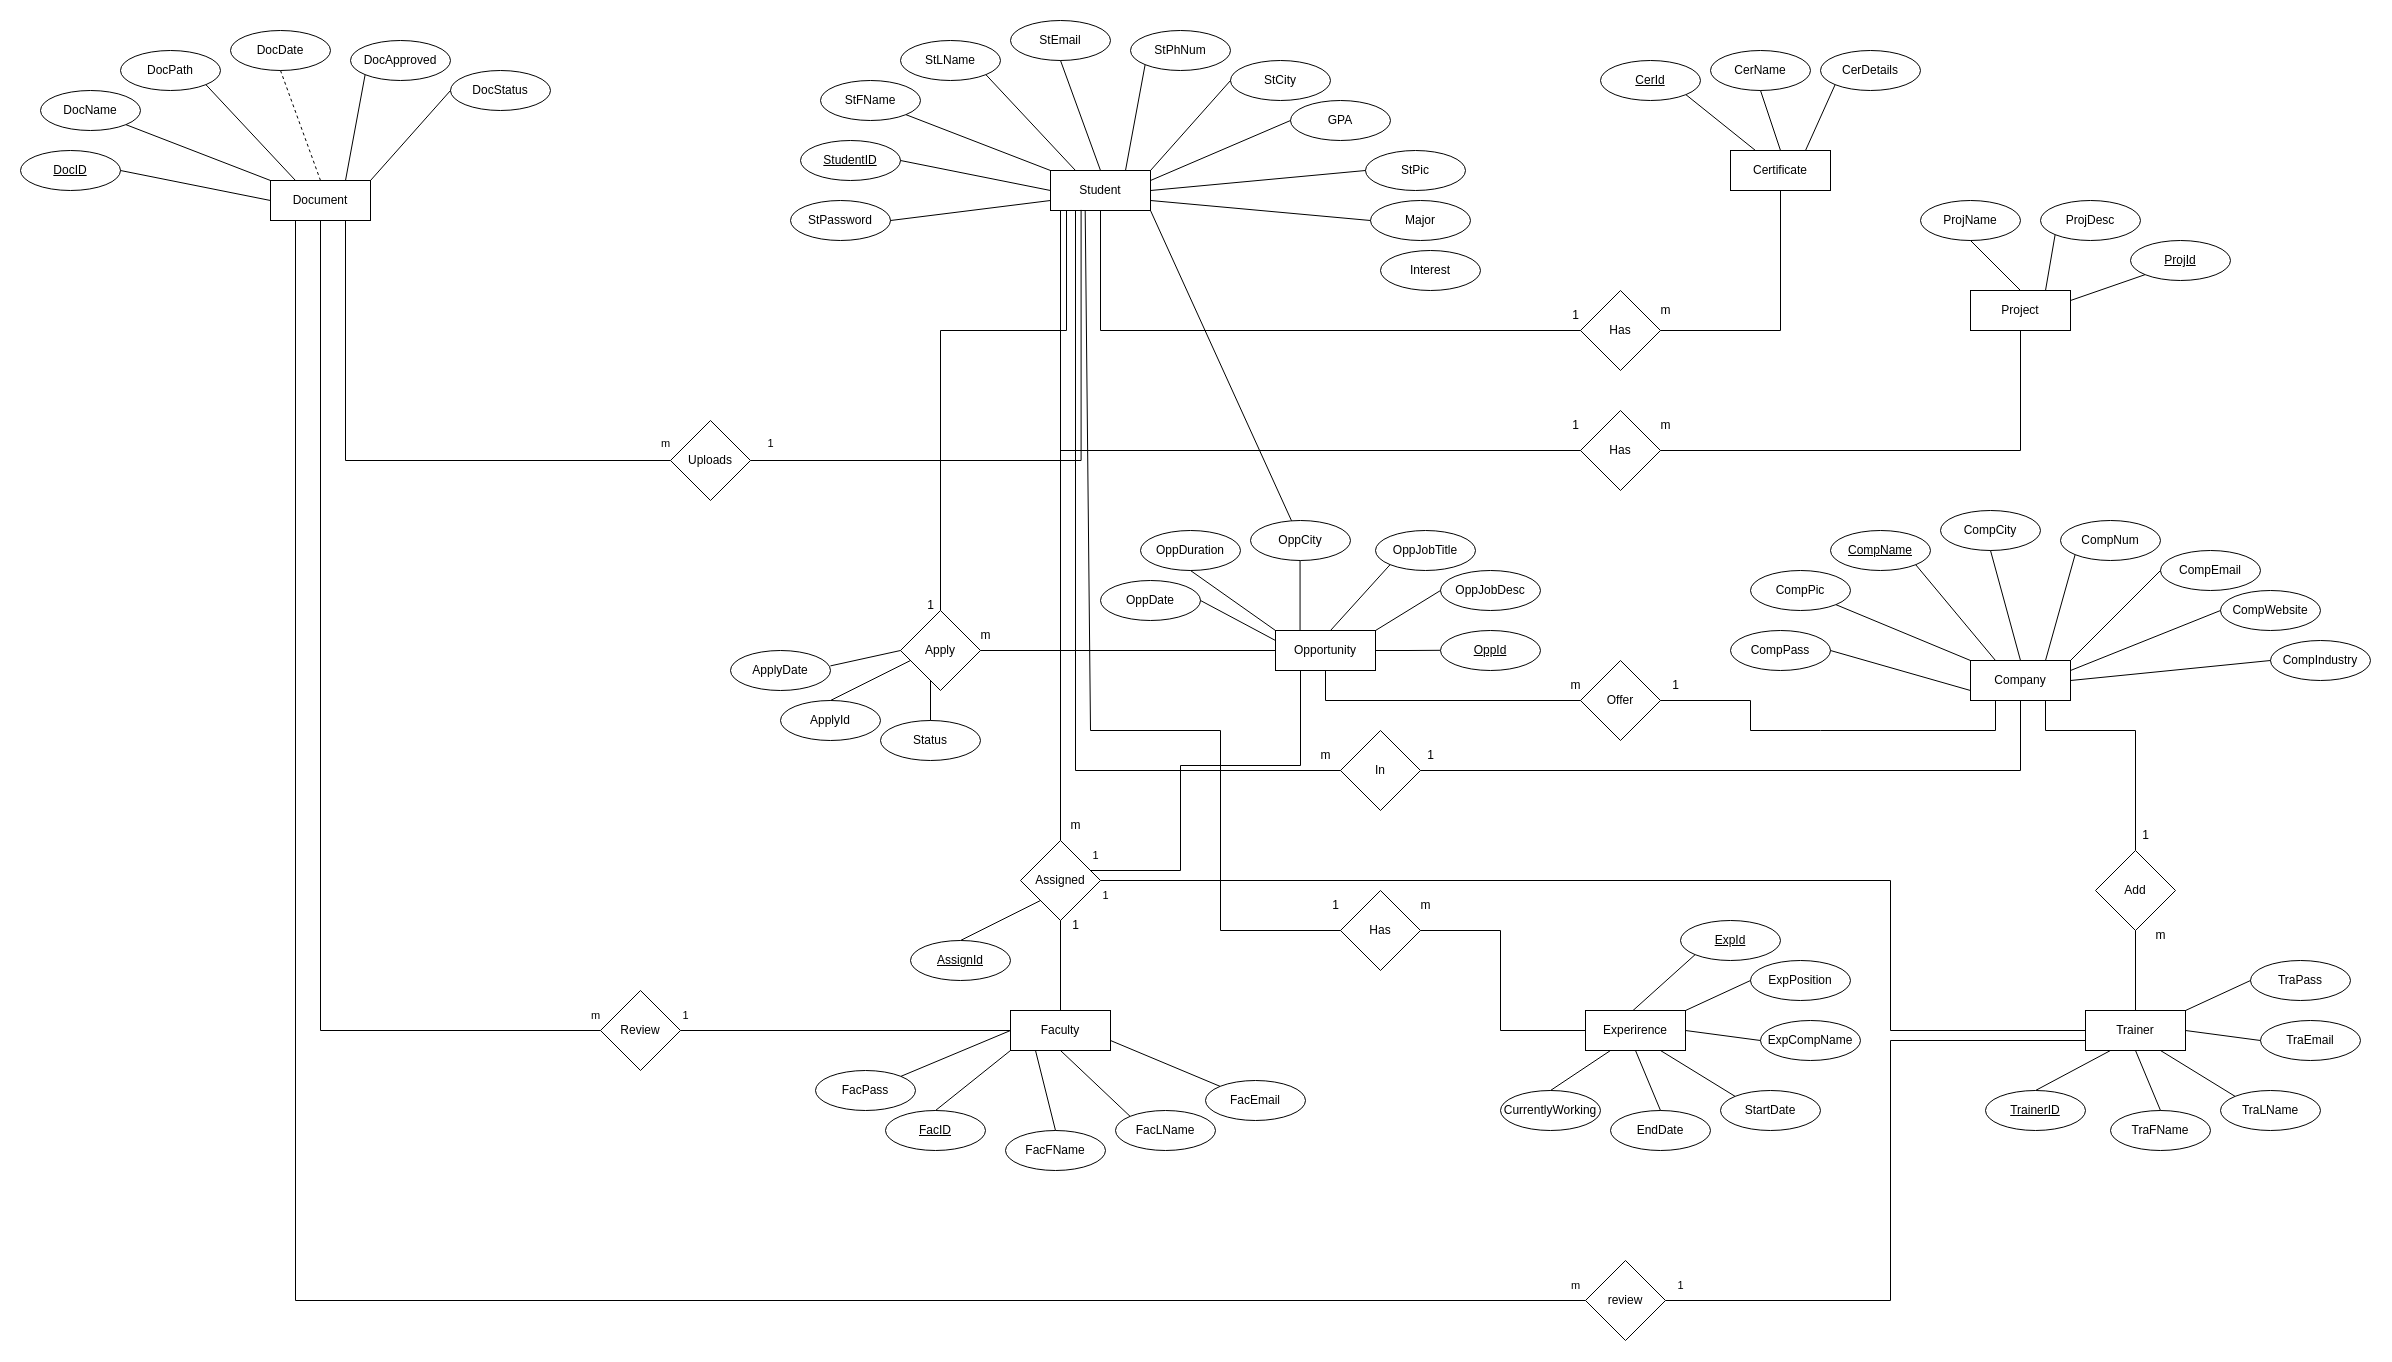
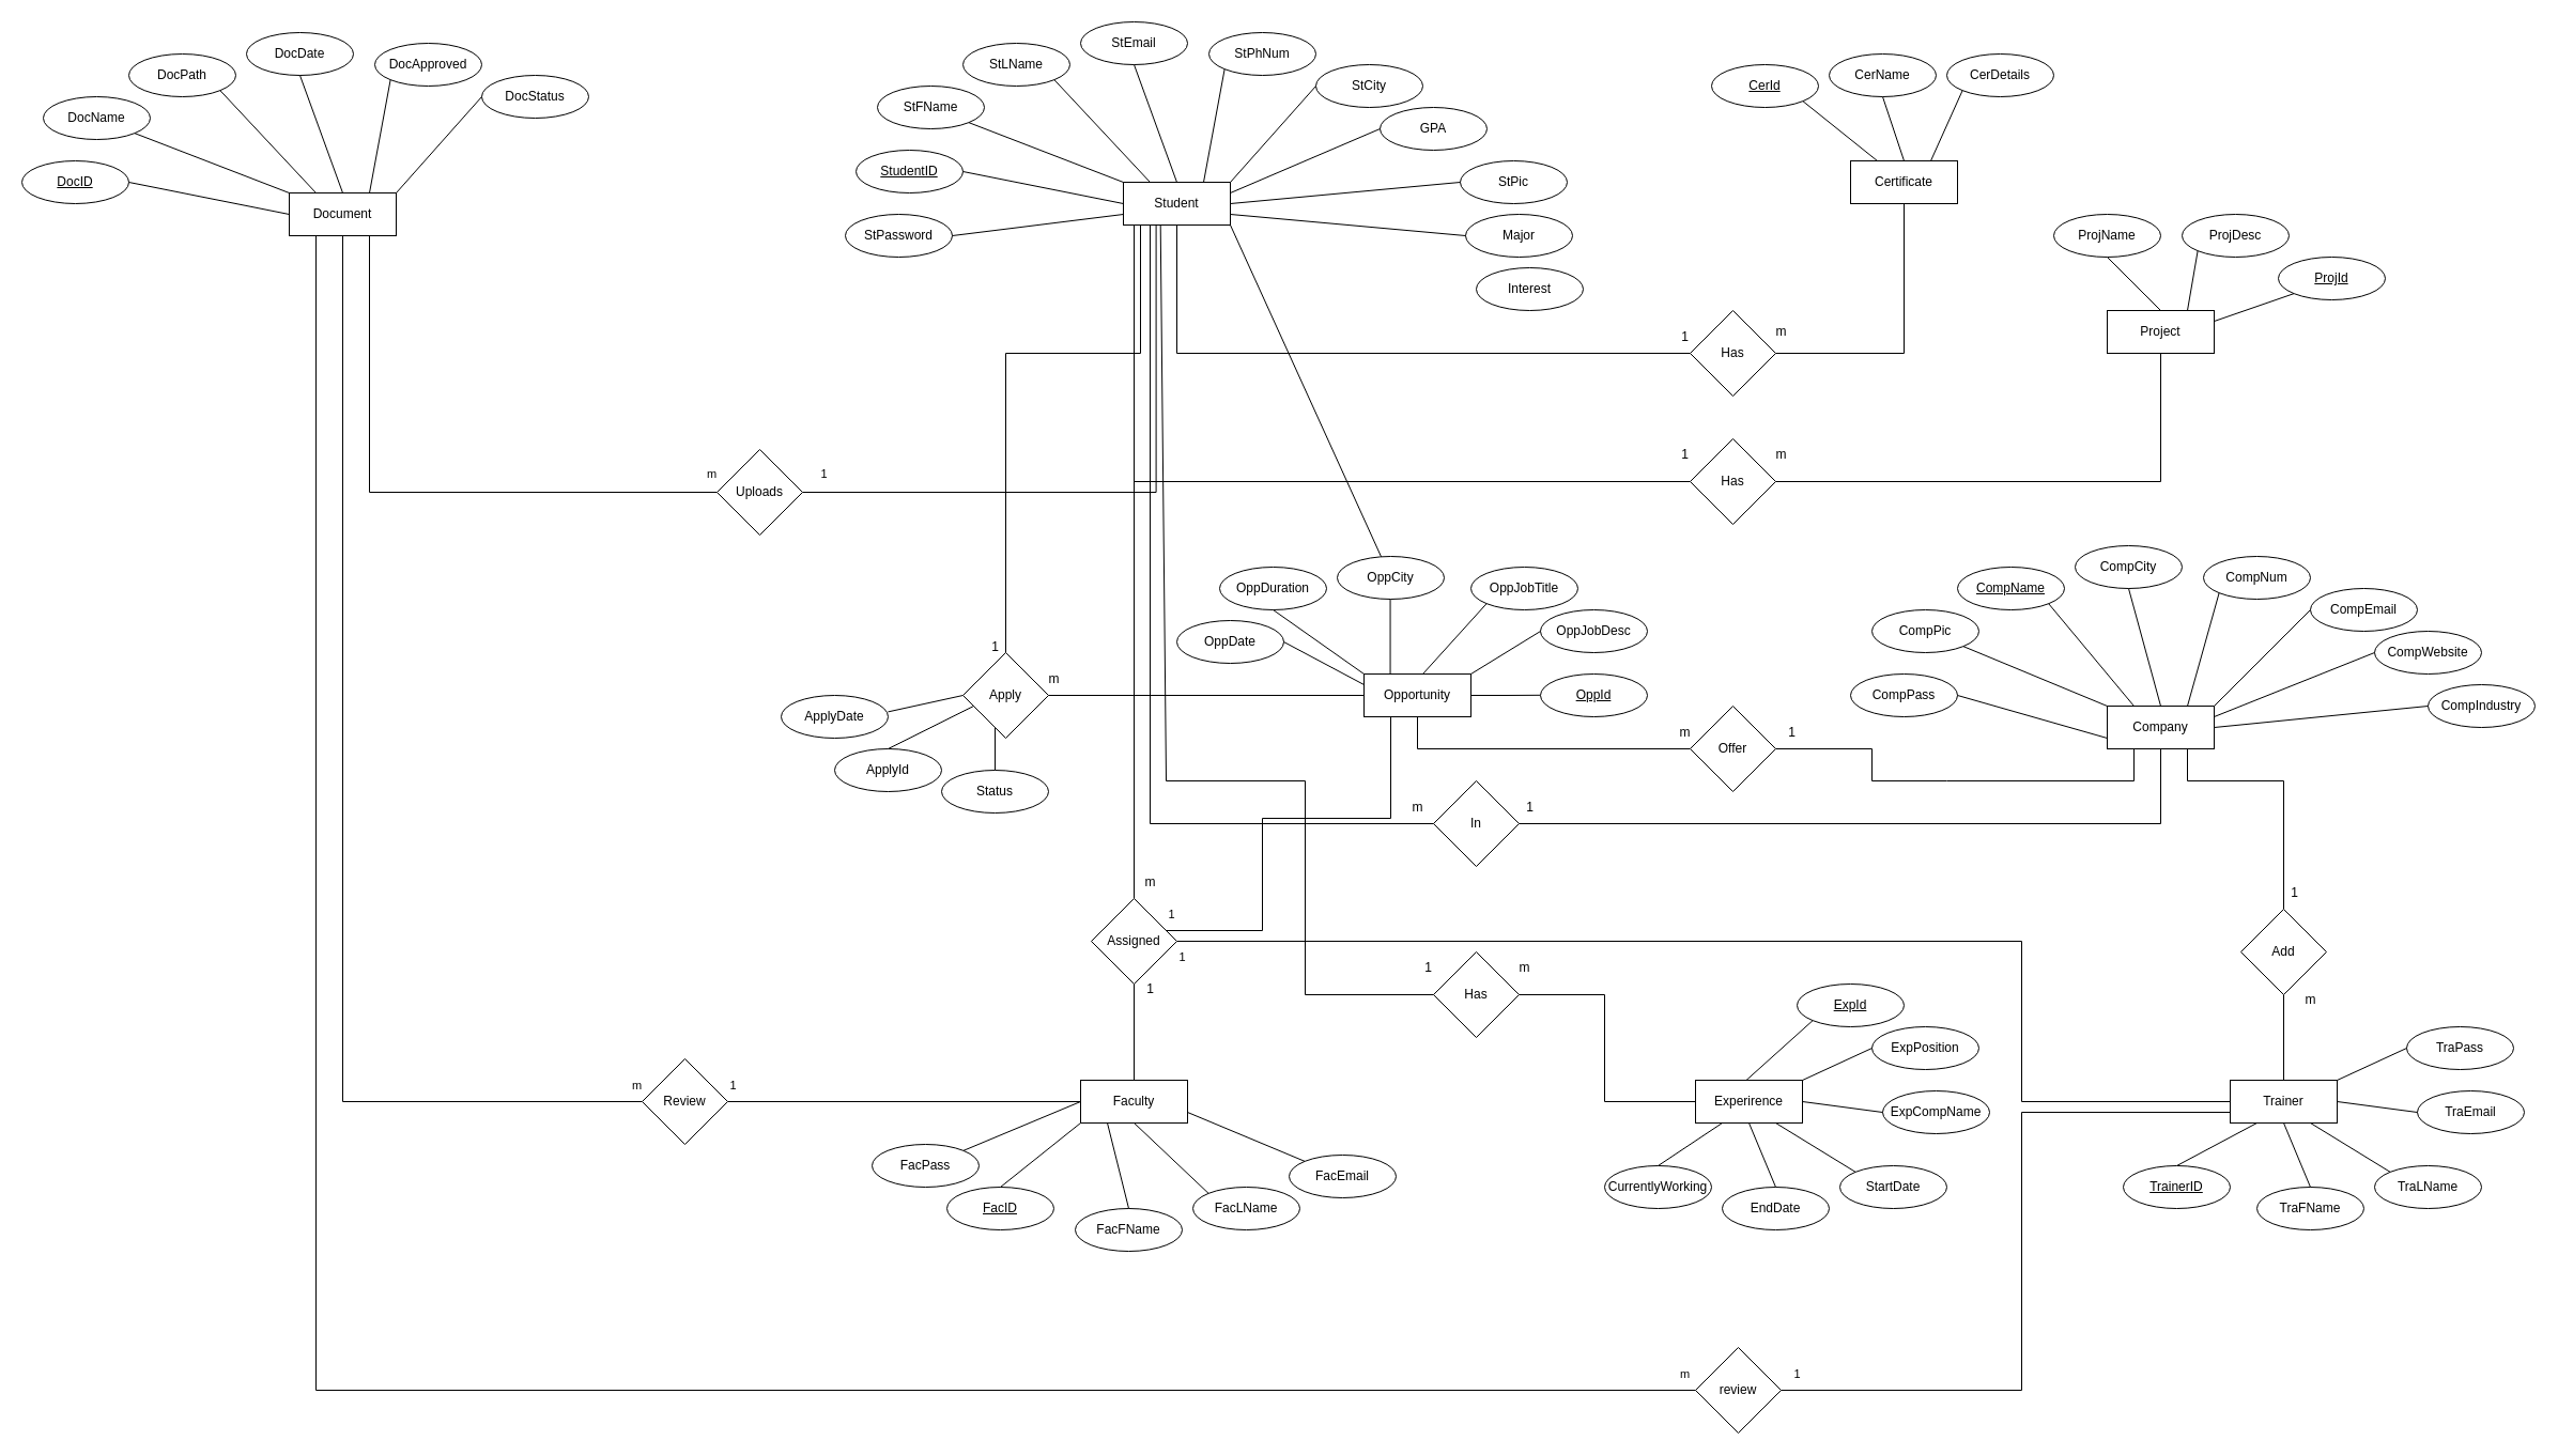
- <mxCell id="146" value="" style="endArrow=none;html=1;rounded=0;entryX=0.5;entryY=1;entryDx=0;entryDy=0;exitX=0.5;exitY=0;exitDx=0;exitDy=0;dashed=1;" parent="1" source="137" target="141" edge="1"><mxGeometry width="50" height="50" relative="1" as="geometry"><mxPoint x="420" y="250" as="sourcePoint" /><mxPoint x="470" y="200" as="targetPoint" /></mxGeometry></mxCell>
+ <mxCell id="146" value="" style="endArrow=none;html=1;rounded=0;entryX=0.5;entryY=1;entryDx=0;entryDy=0;exitX=0.5;exitY=0;exitDx=0;exitDy=0;" parent="1" source="137" target="141" edge="1"><mxGeometry width="50" height="50" relative="1" as="geometry"><mxPoint x="420" y="250" as="sourcePoint" /><mxPoint x="470" y="200" as="targetPoint" /></mxGeometry></mxCell>
- <mxCell id="155" value="" style="endArrow=none;html=1;rounded=0;entryX=0;entryY=1;entryDx=0;entryDy=0;exitX=0.5;exitY=0;exitDx=0;exitDy=0;" parent="1" source="156" target="88" edge="1"><mxGeometry width="50" height="50" relative="1" as="geometry"><mxPoint x="970" y="940" as="sourcePoint" /><mxPoint x="1010" y="930" as="targetPoint" /></mxGeometry></mxCell>
- <mxCell id="156" value="&lt;u&gt;AssignId&lt;/u&gt;" style="ellipse;whiteSpace=wrap;html=1;align=center;" parent="1" vertex="1"><mxGeometry x="910" y="940" width="100" height="40" as="geometry" /></mxCell>
